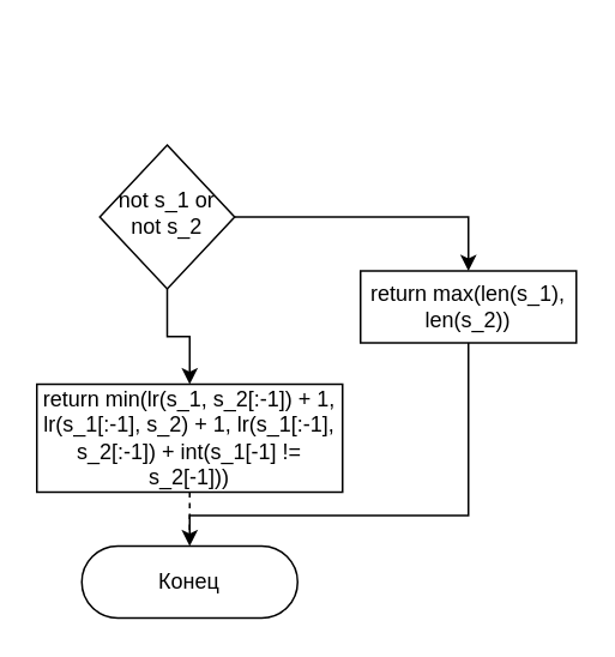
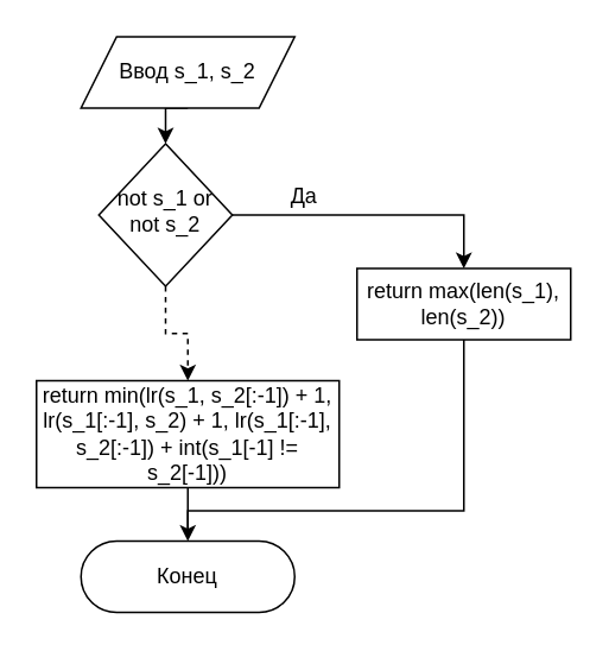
+ <mxCell id="6" value="Ввод s_1, s_2" style="shape=parallelogram;perimeter=parallelogramPerimeter;whiteSpace=wrap;html=1;fixedSize=1;" parent="1" vertex="1"><mxGeometry x="45" y="20" width="120" height="40" as="geometry" /></mxCell>
+ <mxCell id="5" style="edgeStyle=orthogonalEdgeStyle;rounded=0;orthogonalLoop=1;jettySize=auto;html=1;exitX=0.5;exitY=1;exitDx=0;exitDy=0;entryX=0.5;entryY=0;entryDx=0;entryDy=0;" parent="1" source="6" target="4" edge="1"><mxGeometry relative="1" as="geometry" /></mxCell>
+ <mxCell id="12" value="Да" style="text;html=1;align=center;verticalAlign=middle;resizable=0;points=[];autosize=1;fontSize=12;" parent="1" vertex="1"><mxGeometry x="155" y="100" width="30" height="20" as="geometry" /></mxCell>
- <mxCell id="3" style="edgeStyle=orthogonalEdgeStyle;rounded=0;orthogonalLoop=1;jettySize=auto;html=1;exitX=0.5;exitY=1;exitDx=0;exitDy=0;entryX=0.5;entryY=0;entryDx=0;entryDy=0;endArrow=classic;endFill=1;fontSize=12;" parent="1" source="4" target="11" edge="1"><mxGeometry relative="1" as="geometry" /></mxCell>
+ <mxCell id="3" style="edgeStyle=orthogonalEdgeStyle;rounded=0;orthogonalLoop=1;jettySize=auto;html=1;exitX=0.5;exitY=1;exitDx=0;exitDy=0;entryX=0.5;entryY=0;entryDx=0;entryDy=0;endArrow=classic;endFill=1;fontSize=12;dashed=1;" parent="1" source="4" target="11" edge="1"><mxGeometry relative="1" as="geometry" /></mxCell>
- <mxCell id="10" style="edgeStyle=orthogonalEdgeStyle;rounded=0;orthogonalLoop=1;jettySize=auto;html=1;exitX=0.5;exitY=1;exitDx=0;exitDy=0;entryX=0.5;entryY=0;entryDx=0;entryDy=0;endArrow=classic;endFill=1;fontSize=12;dashed=1;" parent="1" source="11" target="9" edge="1"><mxGeometry relative="1" as="geometry" /></mxCell>
+ <mxCell id="10" style="edgeStyle=orthogonalEdgeStyle;rounded=0;orthogonalLoop=1;jettySize=auto;html=1;exitX=0.5;exitY=1;exitDx=0;exitDy=0;entryX=0.5;entryY=0;entryDx=0;entryDy=0;endArrow=classic;endFill=1;fontSize=12;" parent="1" source="11" target="9" edge="1"><mxGeometry relative="1" as="geometry" /></mxCell>
